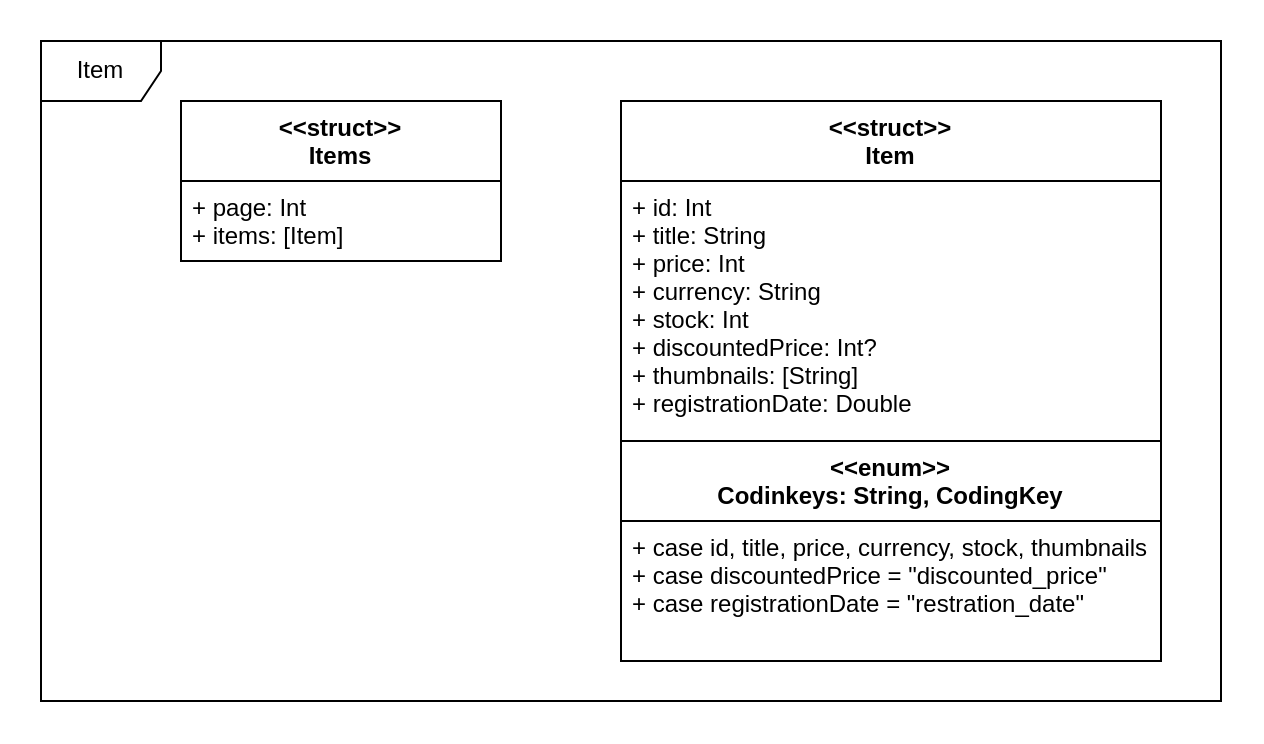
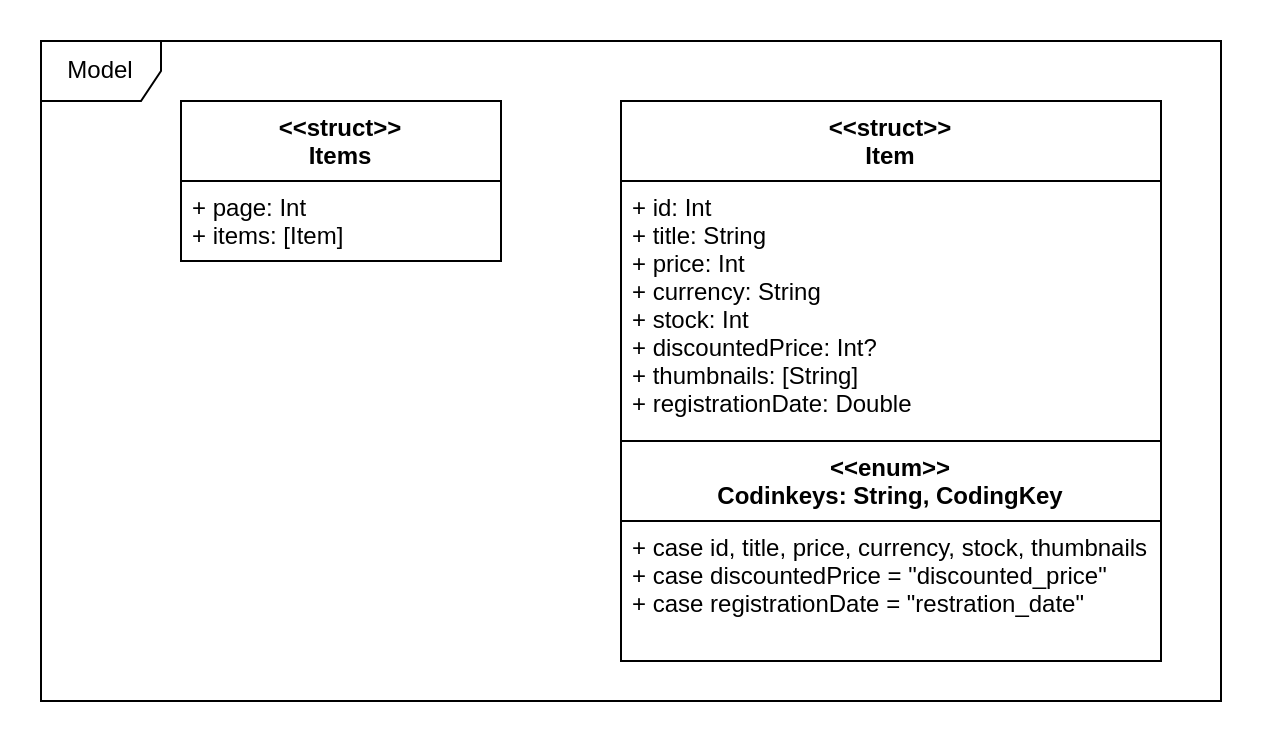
- <mxCell id="8" value="Item" style="shape=umlFrame;whiteSpace=wrap;html=1;" vertex="1" parent="1"><mxGeometry x="20" y="20" width="590" height="330" as="geometry" /></mxCell>
+ <mxCell id="8" value="Model" style="shape=umlFrame;whiteSpace=wrap;html=1;" vertex="1" parent="1"><mxGeometry x="20" y="20" width="590" height="330" as="geometry" /></mxCell>
